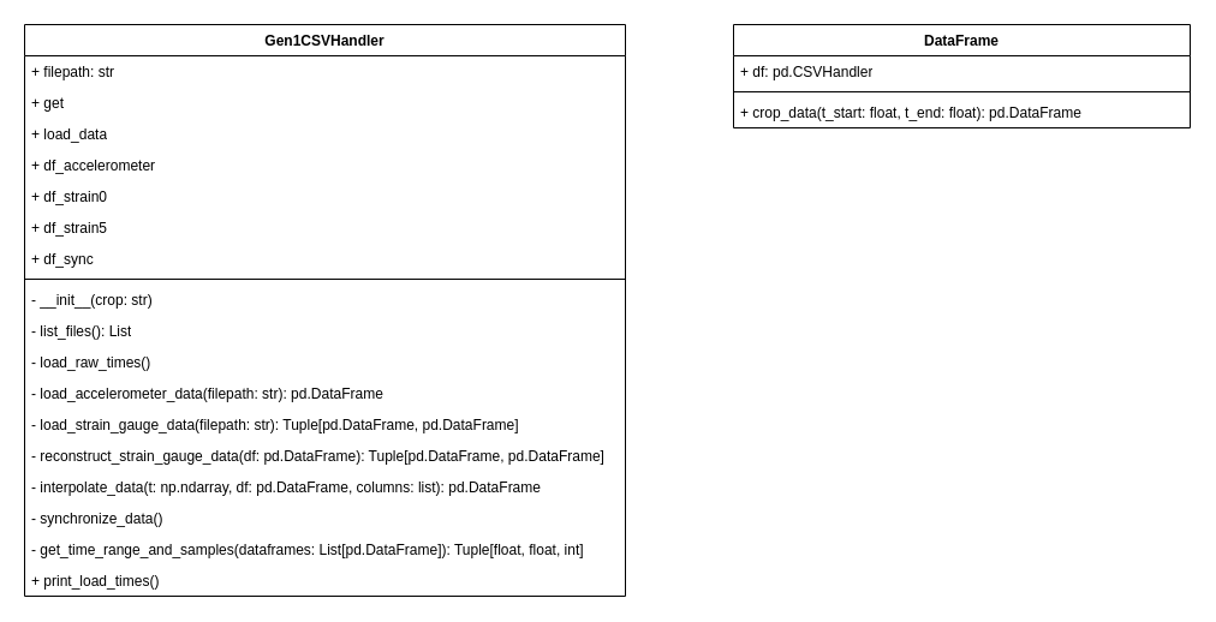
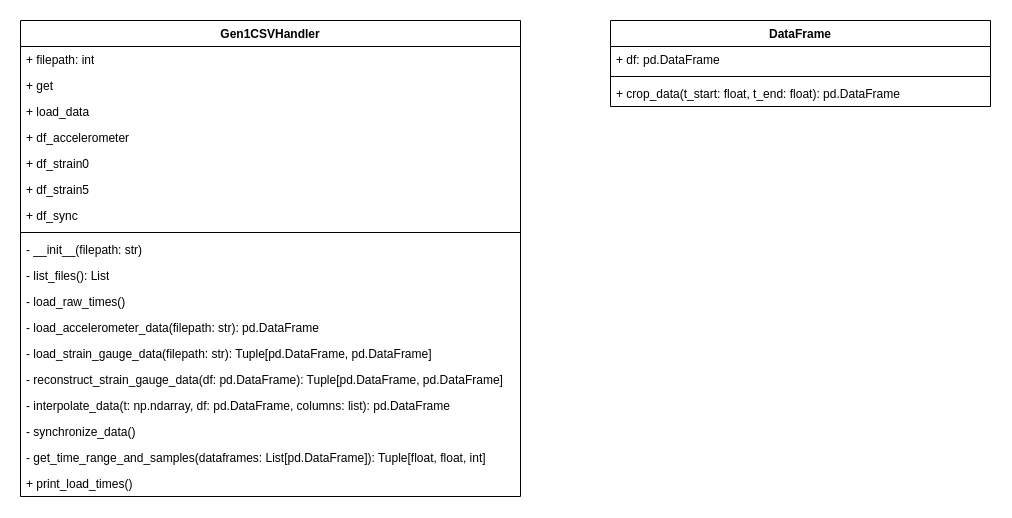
- <mxCell id="3" value="+ filepath: str" style="text;strokeColor=none;fillColor=none;align=left;verticalAlign=top;spacingLeft=4;spacingRight=4;overflow=hidden;rotatable=0;points=[[0,0.5],[1,0.5]];portConstraint=eastwest;whiteSpace=wrap;html=1;" vertex="1" parent="2"><mxGeometry y="26" width="500" height="26" as="geometry" /></mxCell>
+ <mxCell id="3" value="+ filepath: int" style="text;strokeColor=none;fillColor=none;align=left;verticalAlign=top;spacingLeft=4;spacingRight=4;overflow=hidden;rotatable=0;points=[[0,0.5],[1,0.5]];portConstraint=eastwest;whiteSpace=wrap;html=1;" vertex="1" parent="2"><mxGeometry y="26" width="500" height="26" as="geometry" /></mxCell>
- <mxCell id="22" value="+ df: pd.CSVHandler" style="text;strokeColor=none;fillColor=none;align=left;verticalAlign=top;spacingLeft=4;spacingRight=4;overflow=hidden;rotatable=0;points=[[0,0.5],[1,0.5]];portConstraint=eastwest;whiteSpace=wrap;html=1;" vertex="1" parent="21"><mxGeometry y="26" width="380" height="26" as="geometry" /></mxCell>
+ <mxCell id="22" value="+ df: pd.DataFrame" style="text;strokeColor=none;fillColor=none;align=left;verticalAlign=top;spacingLeft=4;spacingRight=4;overflow=hidden;rotatable=0;points=[[0,0.5],[1,0.5]];portConstraint=eastwest;whiteSpace=wrap;html=1;" vertex="1" parent="21"><mxGeometry y="26" width="380" height="26" as="geometry" /></mxCell>
- <mxCell id="11" value="- __init__(crop: str)" style="text;strokeColor=none;fillColor=none;align=left;verticalAlign=top;spacingLeft=4;spacingRight=4;overflow=hidden;rotatable=0;points=[[0,0.5],[1,0.5]];portConstraint=eastwest;whiteSpace=wrap;html=1;" vertex="1" parent="2"><mxGeometry y="216" width="500" height="26" as="geometry" /></mxCell>
+ <mxCell id="11" value="- __init__(filepath: str)" style="text;strokeColor=none;fillColor=none;align=left;verticalAlign=top;spacingLeft=4;spacingRight=4;overflow=hidden;rotatable=0;points=[[0,0.5],[1,0.5]];portConstraint=eastwest;whiteSpace=wrap;html=1;" vertex="1" parent="2"><mxGeometry y="216" width="500" height="26" as="geometry" /></mxCell>
